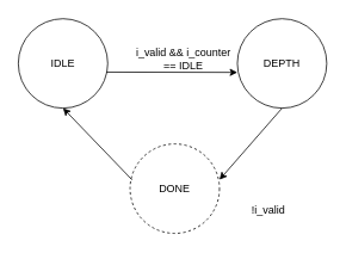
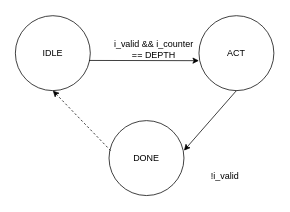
- <mxCell id="6" value="i_valid &amp;amp;&amp;amp; i_counter == IDLE" style="text;html=1;align=center;verticalAlign=middle;whiteSpace=wrap;rounded=0;" vertex="1" parent="1"><mxGeometry x="145" y="50" width="120" height="30" as="geometry" /></mxCell>
+ <mxCell id="6" value="i_valid &amp;amp;&amp;amp; i_counter == DEPTH" style="text;html=1;align=center;verticalAlign=middle;whiteSpace=wrap;rounded=0;" vertex="1" parent="1"><mxGeometry x="145" y="50" width="120" height="30" as="geometry" /></mxCell>
- <mxCell id="3" value="DEPTH" style="ellipse;whiteSpace=wrap;html=1;aspect=fixed;" vertex="1" parent="1"><mxGeometry x="265" y="20" width="100" height="100" as="geometry" /></mxCell>
+ <mxCell id="3" value="ACT" style="ellipse;whiteSpace=wrap;html=1;aspect=fixed;" vertex="1" parent="1"><mxGeometry x="265" y="20" width="100" height="100" as="geometry" /></mxCell>
- <mxCell id="8" value="" style="endArrow=classic;html=1;rounded=0;exitX=0.022;exitY=0.401;exitDx=0;exitDy=0;entryX=0.5;entryY=1;entryDx=0;entryDy=0;exitPerimeter=0;" edge="1" parent="1" source="4" target="2"><mxGeometry width="50" height="50" relative="1" as="geometry"><mxPoint x="135" y="100" as="sourcePoint" /><mxPoint x="65" y="180" as="targetPoint" /></mxGeometry></mxCell>
+ <mxCell id="8" value="" style="endArrow=classic;html=1;rounded=0;exitX=0.022;exitY=0.401;exitDx=0;exitDy=0;entryX=0.5;entryY=1;entryDx=0;entryDy=0;exitPerimeter=0;dashed=1;" edge="1" parent="1" source="4" target="2"><mxGeometry width="50" height="50" relative="1" as="geometry"><mxPoint x="135" y="100" as="sourcePoint" /><mxPoint x="65" y="180" as="targetPoint" /></mxGeometry></mxCell>
- <mxCell id="4" value="DONE" style="ellipse;whiteSpace=wrap;html=1;aspect=fixed;dashed=1;" vertex="1" parent="1"><mxGeometry x="145" y="160" width="100" height="100" as="geometry" /></mxCell>
+ <mxCell id="4" value="DONE" style="ellipse;whiteSpace=wrap;html=1;aspect=fixed;" vertex="1" parent="1"><mxGeometry x="145" y="160" width="100" height="100" as="geometry" /></mxCell>
